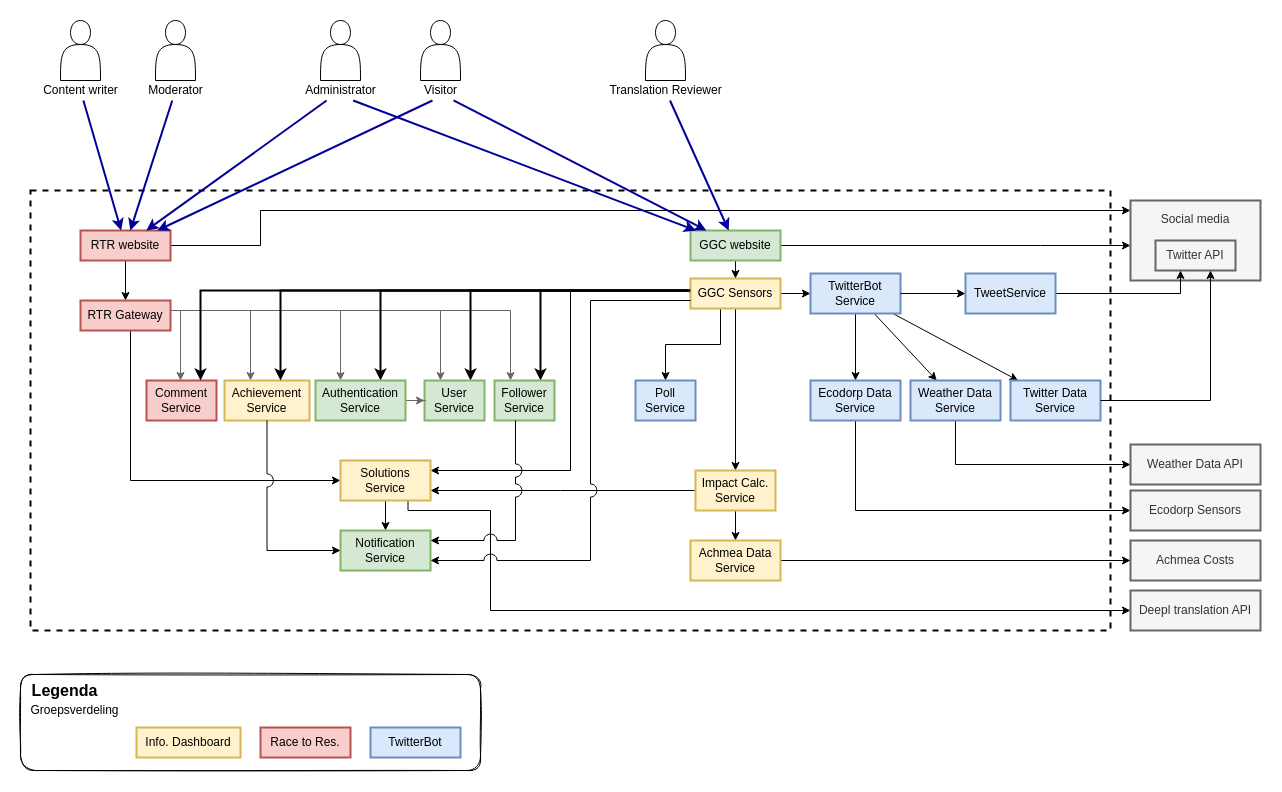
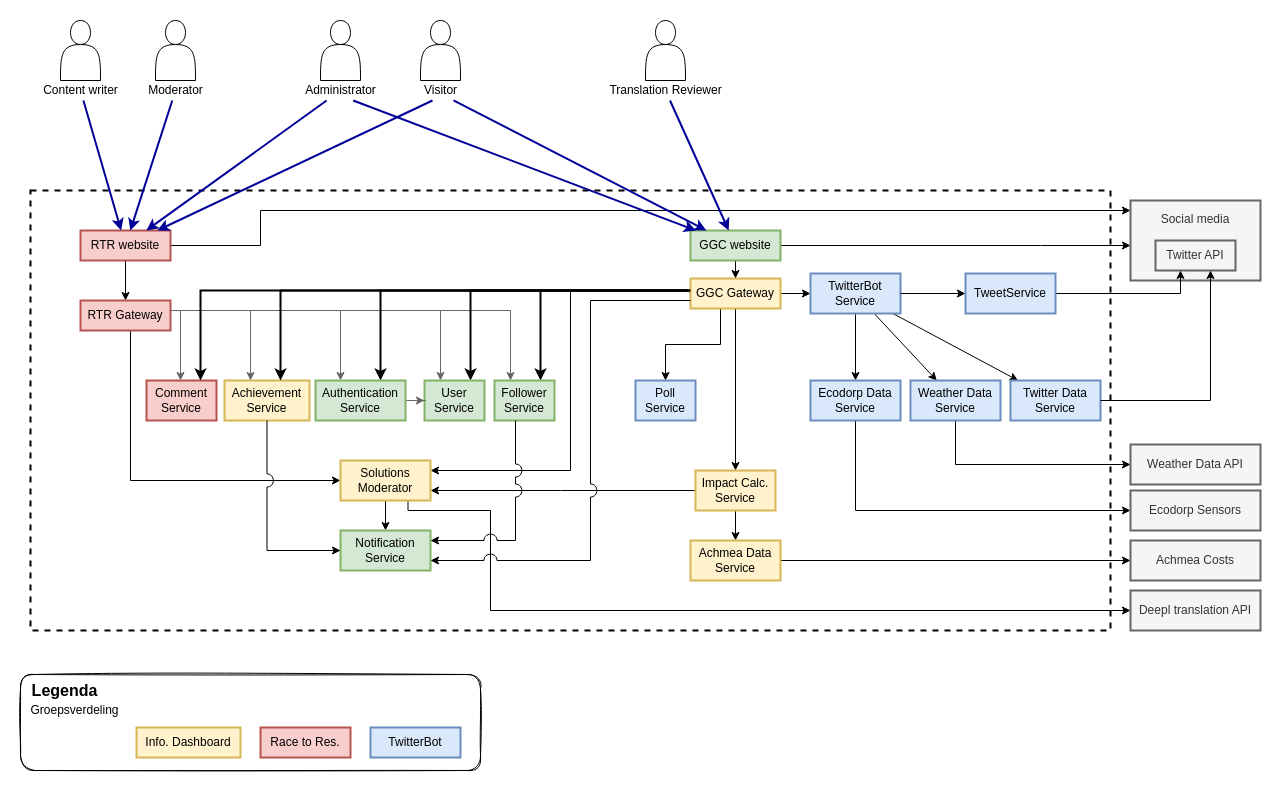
- <mxCell id="38" value="GGC Sensors" style="rounded=0;whiteSpace=wrap;html=1;strokeWidth=2;fillColor=#fff2cc;strokeColor=#d6b656;" parent="1" vertex="1"><mxGeometry x="690" y="278" width="90" height="30" as="geometry" /></mxCell>
+ <mxCell id="38" value="GGC Gateway" style="rounded=0;whiteSpace=wrap;html=1;strokeWidth=2;fillColor=#fff2cc;strokeColor=#d6b656;" parent="1" vertex="1"><mxGeometry x="690" y="278" width="90" height="30" as="geometry" /></mxCell>
- <mxCell id="49" value="Solutions&lt;br&gt;Service" style="rounded=0;whiteSpace=wrap;html=1;strokeWidth=2;fillColor=#fff2cc;strokeColor=#d6b656;" parent="1" vertex="1"><mxGeometry x="340" y="460" width="90" height="40" as="geometry" /></mxCell>
+ <mxCell id="49" value="Solutions&lt;br&gt;Moderator" style="rounded=0;whiteSpace=wrap;html=1;strokeWidth=2;fillColor=#fff2cc;strokeColor=#d6b656;" parent="1" vertex="1"><mxGeometry x="340" y="460" width="90" height="40" as="geometry" /></mxCell>
